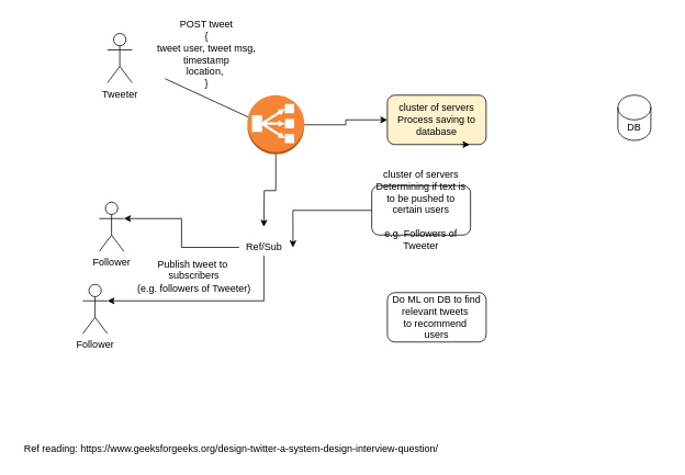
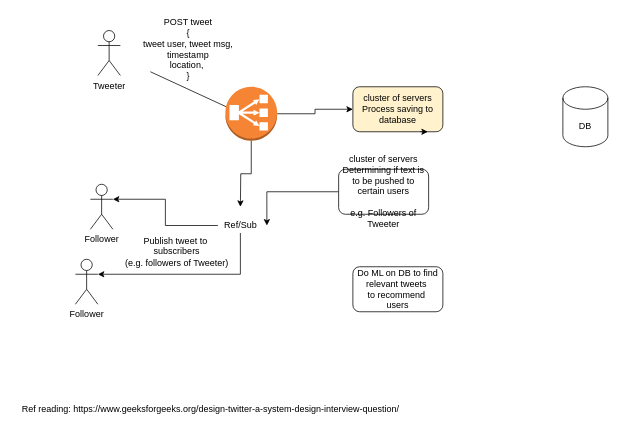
- <mxCell id="10" value="DB" style="shape=cylinder3;whiteSpace=wrap;html=1;boundedLbl=1;backgroundOutline=1;size=15;" parent="1" vertex="1"><mxGeometry x="750" y="115" width="40" height="55" as="geometry" /></mxCell>
+ <mxCell id="10" value="DB" style="shape=cylinder3;whiteSpace=wrap;html=1;boundedLbl=1;backgroundOutline=1;size=15;" parent="1" vertex="1"><mxGeometry x="750" y="115" width="60" height="80" as="geometry" /></mxCell>
